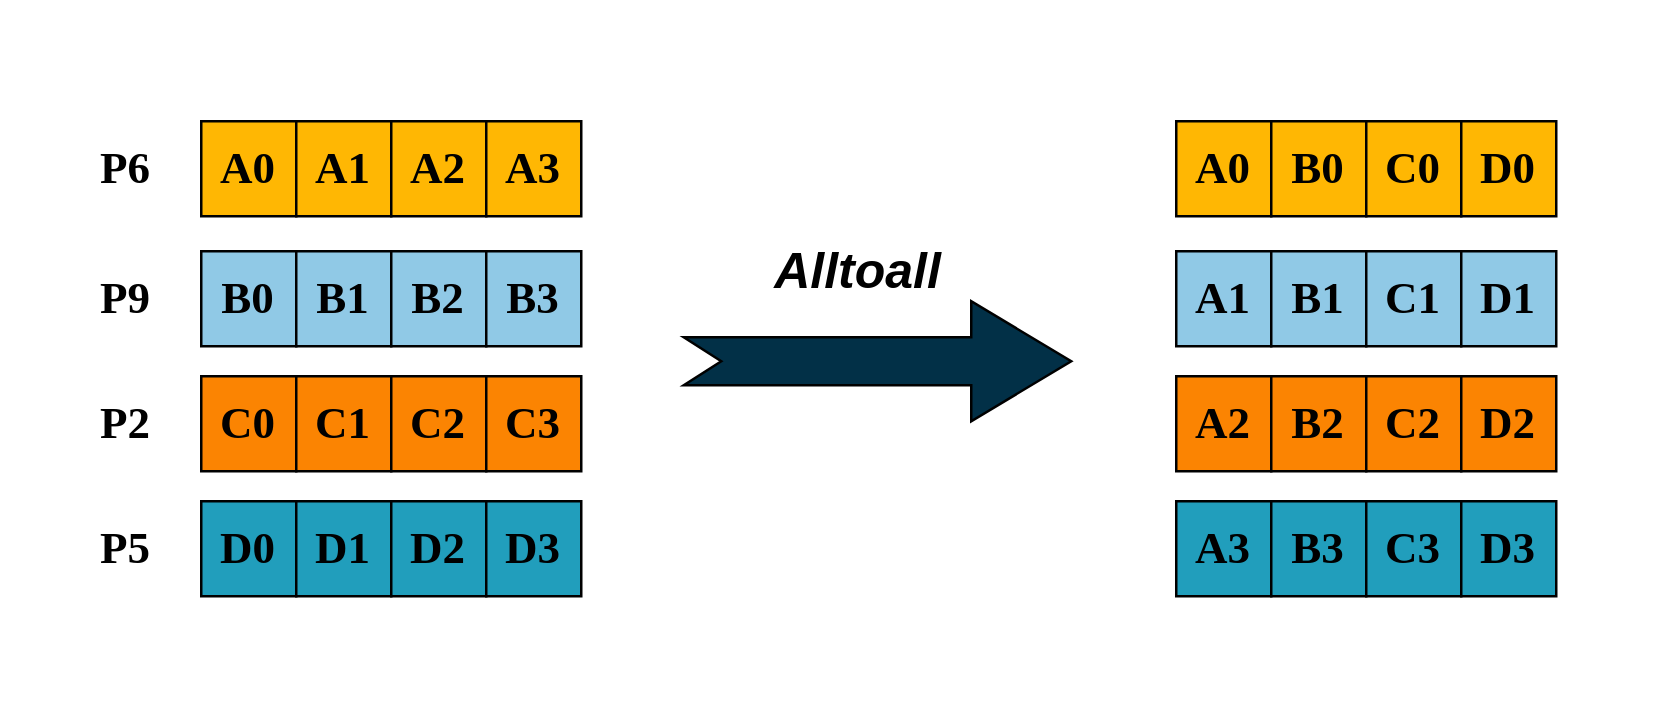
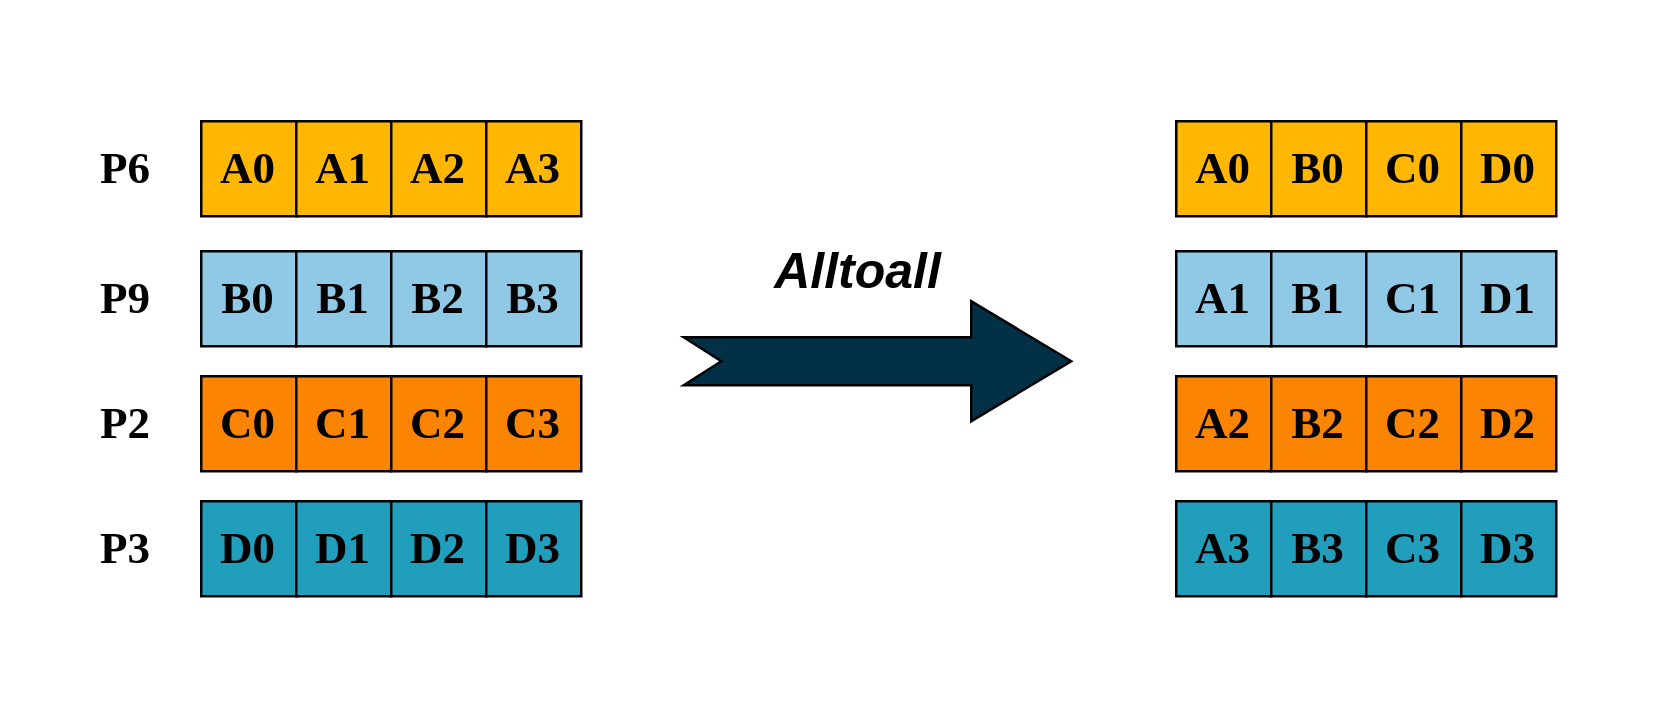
- <mxCell id="6" value="&lt;font style=&quot;font-size: 18px;&quot; face=&quot;Times New Roman&quot;&gt;&lt;b&gt;P5&lt;/b&gt;&lt;/font&gt;" style="text;html=1;strokeColor=none;fillColor=none;align=center;verticalAlign=middle;whiteSpace=wrap;rounded=0;fontColor=#000000;" parent="1" vertex="1"><mxGeometry x="20" y="204" width="60" height="30" as="geometry" /></mxCell>
+ <mxCell id="6" value="&lt;font style=&quot;font-size: 18px;&quot; face=&quot;Times New Roman&quot;&gt;&lt;b&gt;P3&lt;/b&gt;&lt;/font&gt;" style="text;html=1;strokeColor=none;fillColor=none;align=center;verticalAlign=middle;whiteSpace=wrap;rounded=0;fontColor=#000000;" parent="1" vertex="1"><mxGeometry x="20" y="204" width="60" height="30" as="geometry" /></mxCell>
